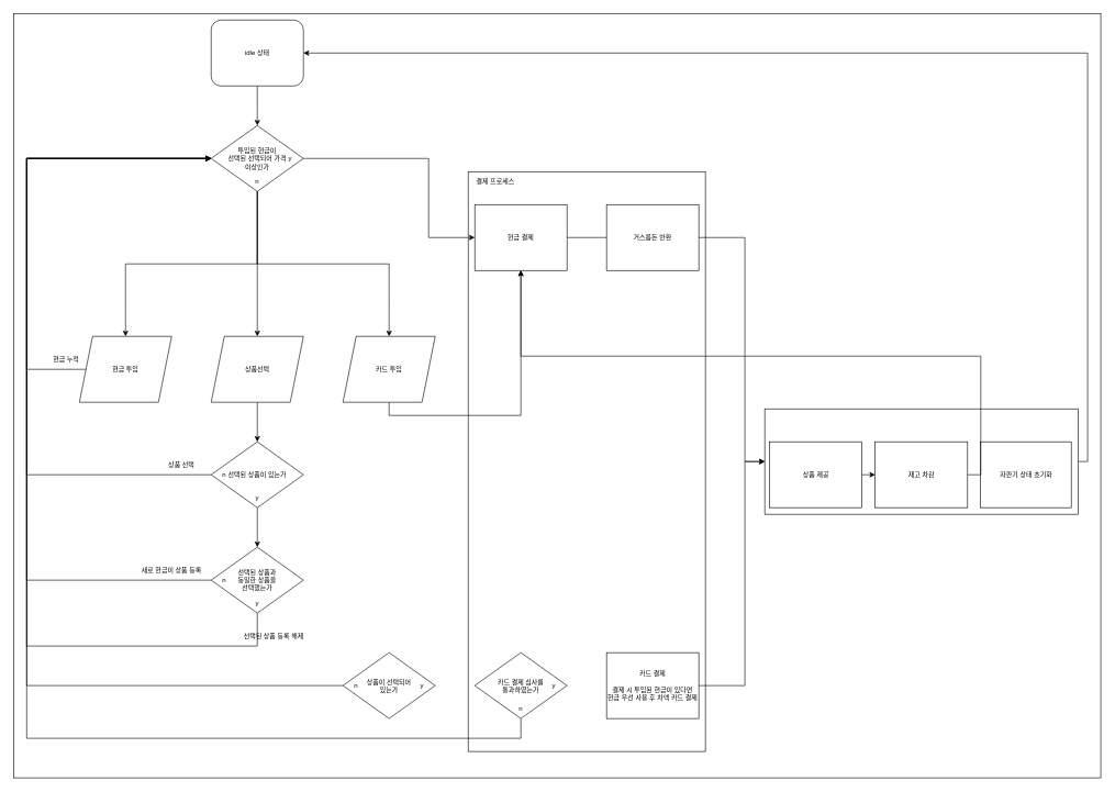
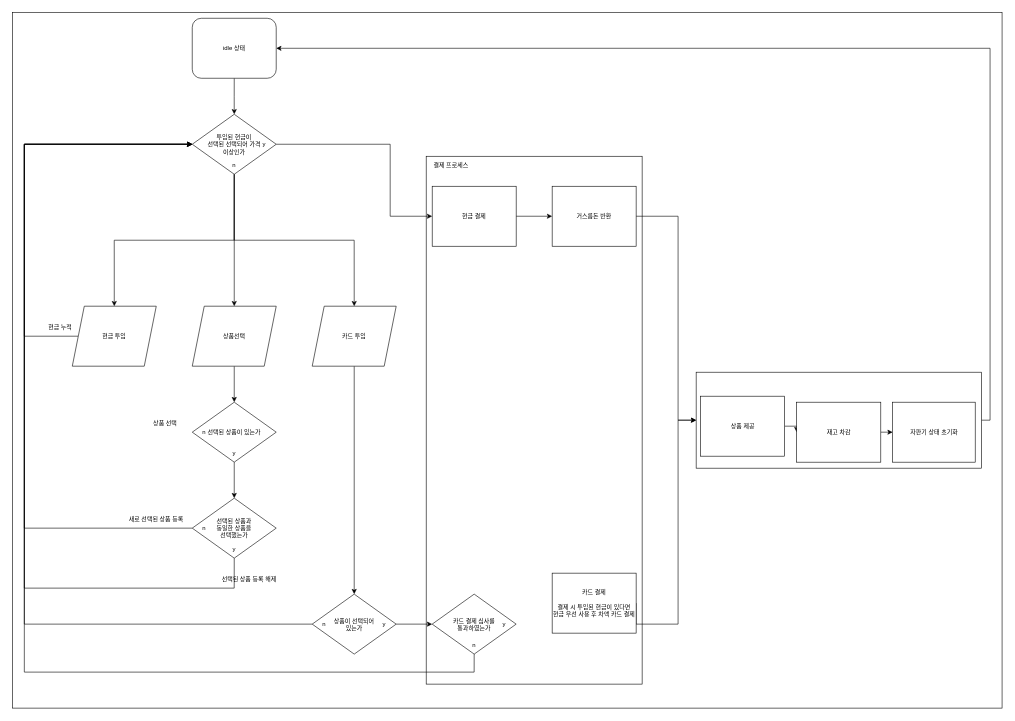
- <mxCell id="38" style="edgeStyle=orthogonalEdgeStyle;rounded=0;orthogonalLoop=1;jettySize=auto;html=1;entryX=0;entryY=0.5;entryDx=0;entryDy=0;fontSize=10;endArrow=none;" edge="1" parent="1" source="39" target="43"><mxGeometry relative="1" as="geometry" /></mxCell>
+ <mxCell id="38" style="edgeStyle=orthogonalEdgeStyle;rounded=0;orthogonalLoop=1;jettySize=auto;html=1;entryX=0;entryY=0.5;entryDx=0;entryDy=0;fontSize=10;" edge="1" parent="1" source="39" target="43"><mxGeometry relative="1" as="geometry" /></mxCell>
- <mxCell id="10" style="edgeStyle=orthogonalEdgeStyle;rounded=0;orthogonalLoop=1;jettySize=auto;html=1;exitX=0.5;exitY=1;exitDx=0;exitDy=0;fontSize=10;" edge="1" parent="1" source="11" target="39"><mxGeometry relative="1" as="geometry" /></mxCell>
+ <mxCell id="10" style="edgeStyle=orthogonalEdgeStyle;rounded=0;orthogonalLoop=1;jettySize=auto;html=1;exitX=0.5;exitY=1;exitDx=0;exitDy=0;entryX=0.5;entryY=0;entryDx=0;entryDy=0;fontSize=10;" edge="1" parent="1" source="11" target="14"><mxGeometry relative="1" as="geometry" /></mxCell>
- <mxCell id="17" style="edgeStyle=orthogonalEdgeStyle;rounded=0;orthogonalLoop=1;jettySize=auto;html=1;exitX=0;exitY=0.5;exitDx=0;exitDy=0;entryX=0;entryY=0.5;entryDx=0;entryDy=0;fontSize=10;" edge="1" parent="1" source="18" target="33"><mxGeometry relative="1" as="geometry"><Array as="points"><mxPoint x="40" y="720" /><mxPoint x="40" y="240" /></Array></mxGeometry></mxCell>
- <mxCell id="52" value="상품 제공" style="rounded=0;whiteSpace=wrap;html=1;fontSize=10;container=0;" vertex="1" parent="49"><mxGeometry x="7.58" y="50" width="140" height="100" as="geometry" /></mxCell>
+ <mxCell id="52" value="상품 제공" style="rounded=0;whiteSpace=wrap;html=1;fontSize=10;container=0;" vertex="1" parent="49"><mxGeometry x="7.58" y="40" width="140" height="100" as="geometry" /></mxCell>
- <mxCell id="54" style="edgeStyle=orthogonalEdgeStyle;rounded=0;orthogonalLoop=1;jettySize=auto;html=1;exitX=1;exitY=0.5;exitDx=0;exitDy=0;fontSize=10;" edge="1" parent="49" source="55" target="39"><mxGeometry relative="1" as="geometry" /></mxCell>
+ <mxCell id="54" style="edgeStyle=orthogonalEdgeStyle;rounded=0;orthogonalLoop=1;jettySize=auto;html=1;exitX=1;exitY=0.5;exitDx=0;exitDy=0;entryX=0;entryY=0.5;entryDx=0;entryDy=0;fontSize=10;" edge="1" parent="49" source="55" target="53"><mxGeometry relative="1" as="geometry" /></mxCell>
- <mxCell id="27" value="새로 현금이 상품 등록" style="text;strokeColor=none;align=center;fillColor=none;html=1;verticalAlign=middle;whiteSpace=wrap;rounded=0;fontSize=10;" vertex="1" parent="1"><mxGeometry x="209.94" y="850" width="100" height="30" as="geometry" /></mxCell>
+ <mxCell id="27" value="새로 선택된 상품 등록" style="text;strokeColor=none;align=center;fillColor=none;html=1;verticalAlign=middle;whiteSpace=wrap;rounded=0;fontSize=10;" vertex="1" parent="1"><mxGeometry x="209.94" y="850" width="100" height="30" as="geometry" /></mxCell>
+ <mxCell id="13" style="edgeStyle=orthogonalEdgeStyle;rounded=0;orthogonalLoop=1;jettySize=auto;html=1;exitX=1;exitY=0.5;exitDx=0;exitDy=0;entryX=0;entryY=0.5;entryDx=0;entryDy=0;fontSize=10;" edge="1" parent="1" source="14" target="44"><mxGeometry relative="1" as="geometry" /></mxCell>
- <mxCell id="41" value="카드 결제&lt;div&gt;&lt;br&gt;&lt;/div&gt;&lt;div&gt;결제 시 투입된 현금이 있다면&lt;/div&gt;&lt;div&gt;현금 우선 사용 후 차액 카드 결제&lt;/div&gt;" style="rounded=0;whiteSpace=wrap;html=1;fontSize=10;" vertex="1" parent="1"><mxGeometry x="919.94" y="990" width="140" height="100" as="geometry" /></mxCell>
+ <mxCell id="41" value="카드 결제&lt;div&gt;&lt;br&gt;&lt;/div&gt;&lt;div&gt;결제 시 투입된 현금이 있다면&lt;/div&gt;&lt;div&gt;현금 우선 사용 후 차액 카드 결제&lt;/div&gt;" style="rounded=0;whiteSpace=wrap;html=1;fontSize=10;" vertex="1" parent="1"><mxGeometry x="919.94" y="955" width="140" height="100" as="geometry" /></mxCell>
